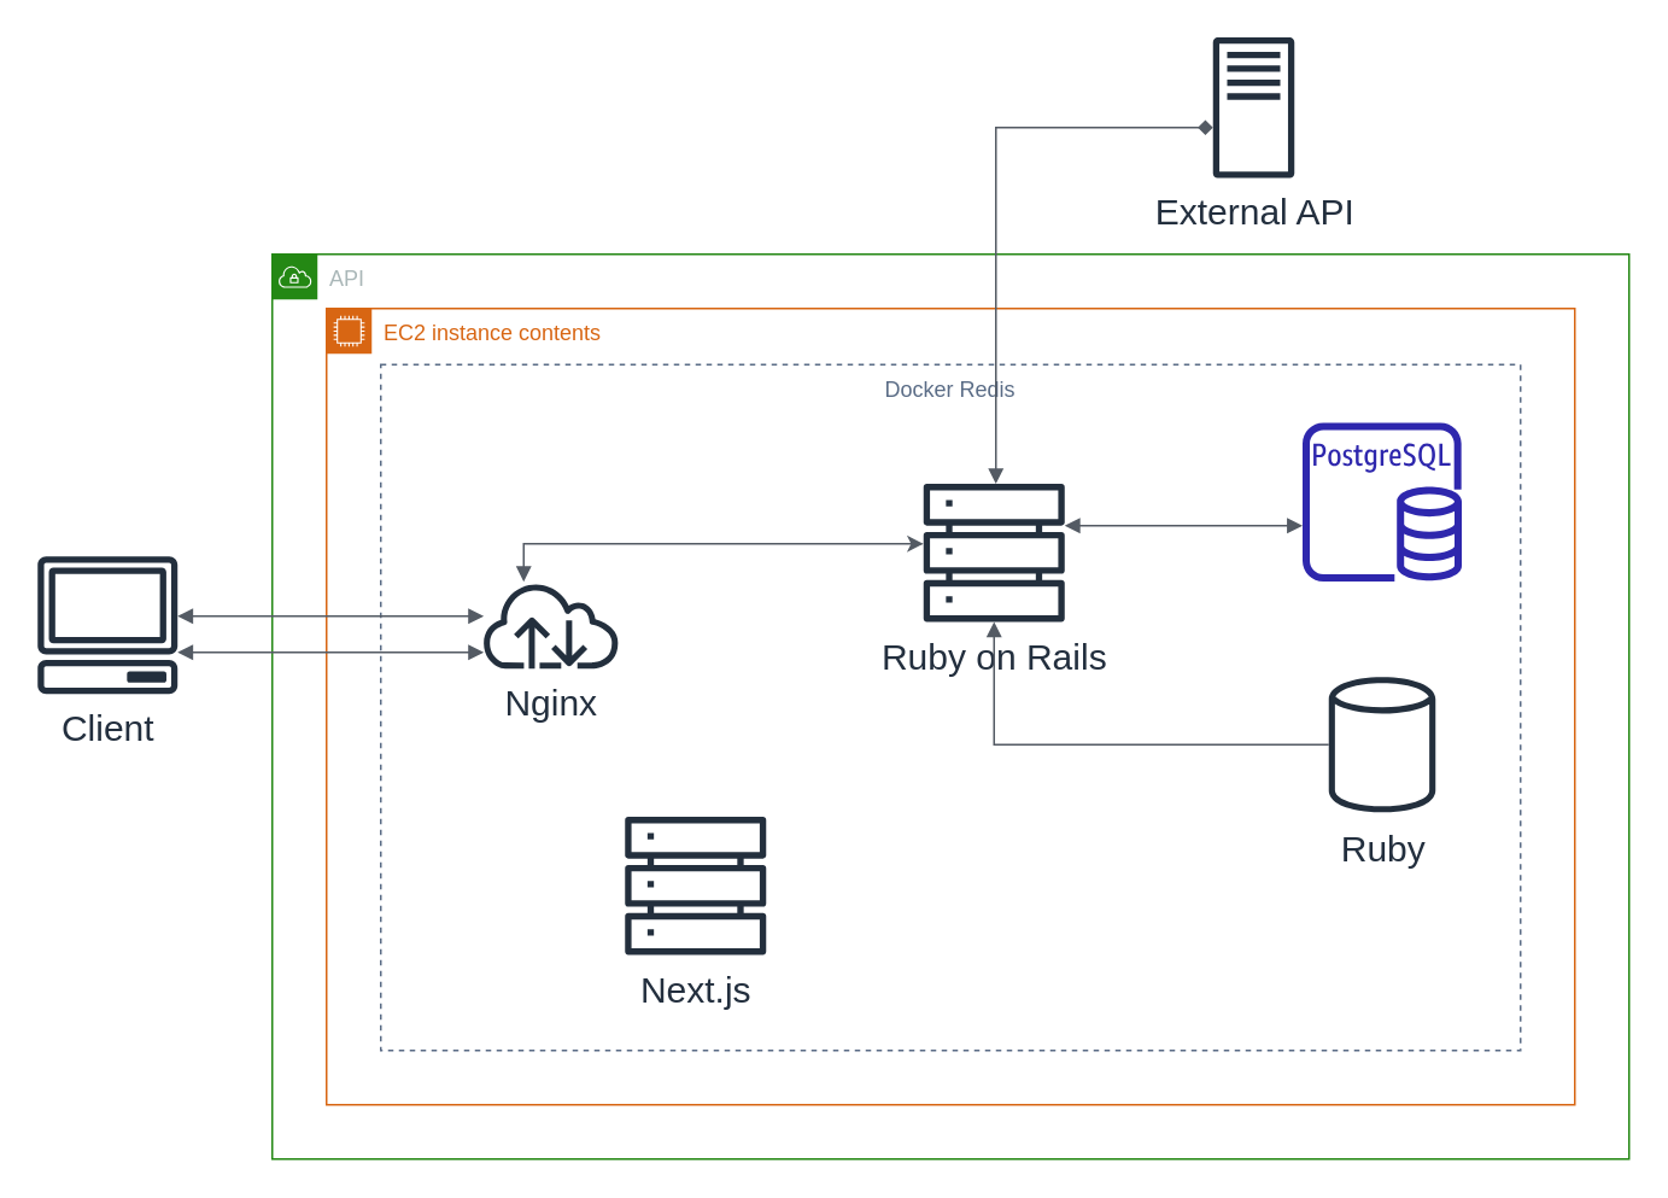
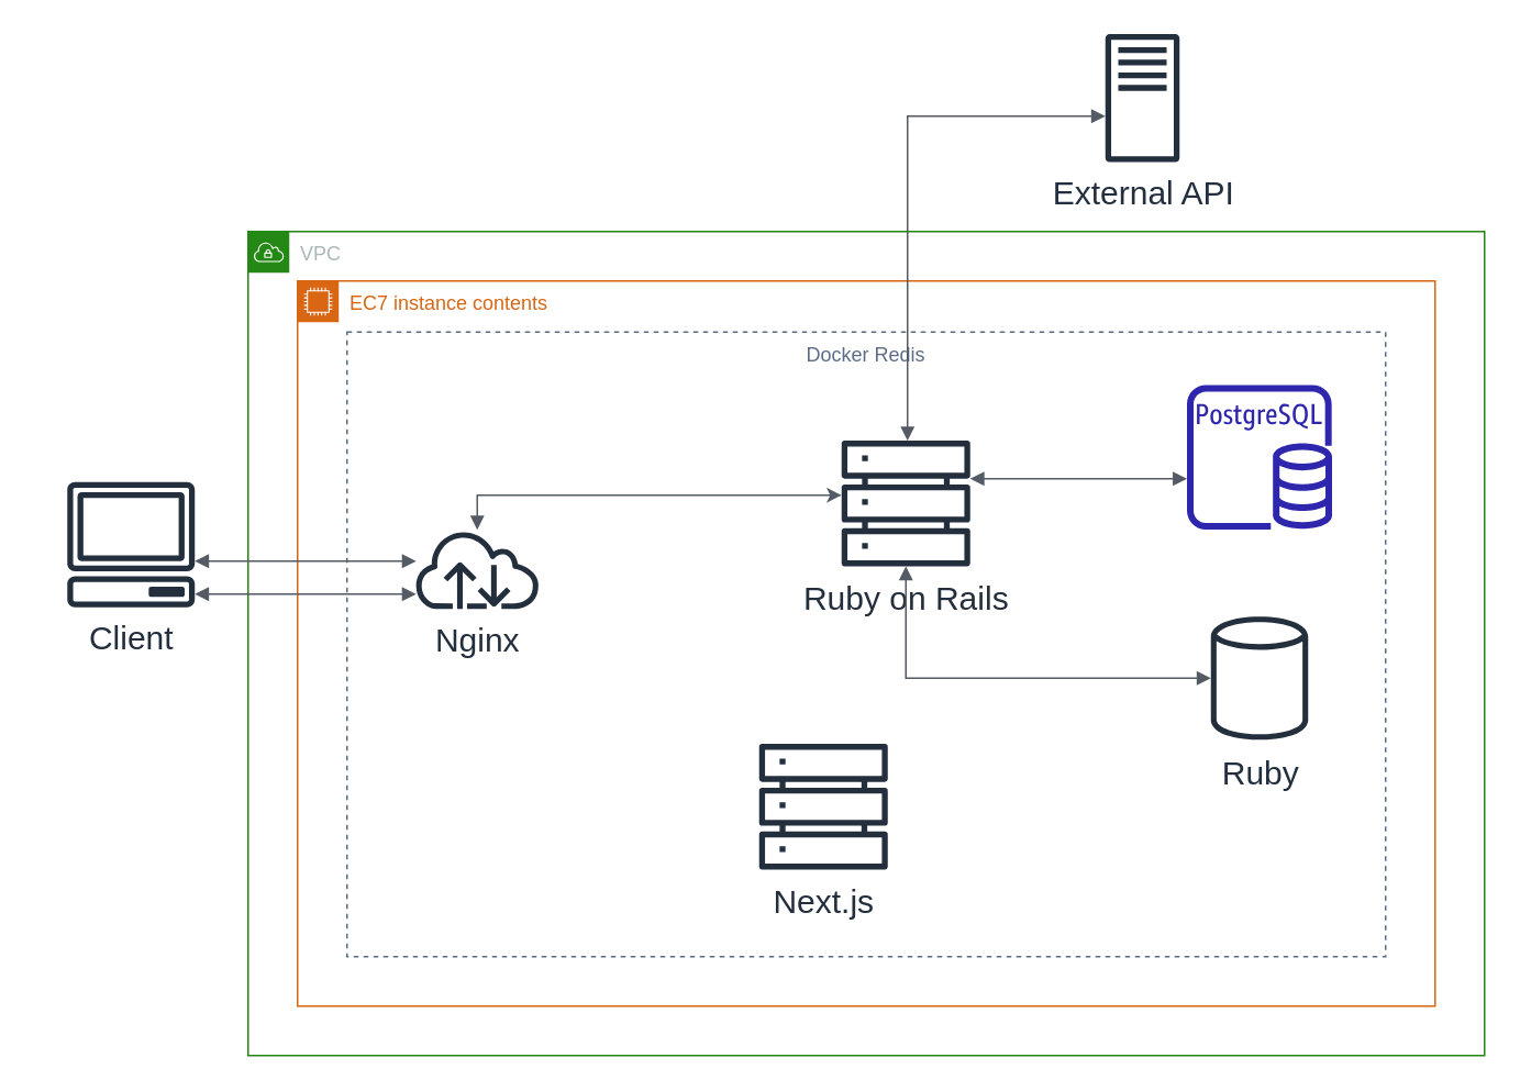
- <mxCell id="17" value="" style="edgeStyle=orthogonalEdgeStyle;html=1;endArrow=diamond;elbow=vertical;startArrow=block;startFill=1;endFill=1;strokeColor=#545B64;rounded=0;" parent="1" source="6" target="16" edge="1"><mxGeometry width="100" relative="1" as="geometry"><mxPoint x="630" y="160" as="sourcePoint" /><mxPoint x="520" y="10" as="targetPoint" /><Array as="points"><mxPoint x="550" y="70" /></Array></mxGeometry></mxCell>
+ <mxCell id="17" value="" style="edgeStyle=orthogonalEdgeStyle;html=1;endArrow=block;elbow=vertical;startArrow=block;startFill=1;endFill=1;strokeColor=#545B64;rounded=0;" parent="1" source="6" target="16" edge="1"><mxGeometry width="100" relative="1" as="geometry"><mxPoint x="630" y="160" as="sourcePoint" /><mxPoint x="520" y="10" as="targetPoint" /><Array as="points"><mxPoint x="550" y="70" /></Array></mxGeometry></mxCell>
- <mxCell id="2" value="API" style="points=[[0,0],[0.25,0],[0.5,0],[0.75,0],[1,0],[1,0.25],[1,0.5],[1,0.75],[1,1],[0.75,1],[0.5,1],[0.25,1],[0,1],[0,0.75],[0,0.5],[0,0.25]];outlineConnect=0;gradientColor=none;html=1;whiteSpace=wrap;fontSize=12;fontStyle=0;container=1;pointerEvents=0;collapsible=0;recursiveResize=0;shape=mxgraph.aws4.group;grIcon=mxgraph.aws4.group_vpc;strokeColor=#248814;fillColor=none;verticalAlign=top;align=left;spacingLeft=30;fontColor=#AAB7B8;dashed=0;" parent="1" vertex="1"><mxGeometry x="150" y="140" width="750" height="500" as="geometry" /></mxCell>
+ <mxCell id="2" value="VPC" style="points=[[0,0],[0.25,0],[0.5,0],[0.75,0],[1,0],[1,0.25],[1,0.5],[1,0.75],[1,1],[0.75,1],[0.5,1],[0.25,1],[0,1],[0,0.75],[0,0.5],[0,0.25]];outlineConnect=0;gradientColor=none;html=1;whiteSpace=wrap;fontSize=12;fontStyle=0;container=1;pointerEvents=0;collapsible=0;recursiveResize=0;shape=mxgraph.aws4.group;grIcon=mxgraph.aws4.group_vpc;strokeColor=#248814;fillColor=none;verticalAlign=top;align=left;spacingLeft=30;fontColor=#AAB7B8;dashed=0;" parent="1" vertex="1"><mxGeometry x="150" y="140" width="750" height="500" as="geometry" /></mxCell>
- <mxCell id="3" value="EC2 instance contents" style="points=[[0,0],[0.25,0],[0.5,0],[0.75,0],[1,0],[1,0.25],[1,0.5],[1,0.75],[1,1],[0.75,1],[0.5,1],[0.25,1],[0,1],[0,0.75],[0,0.5],[0,0.25]];outlineConnect=0;gradientColor=none;html=1;whiteSpace=wrap;fontSize=12;fontStyle=0;container=1;pointerEvents=0;collapsible=0;recursiveResize=0;shape=mxgraph.aws4.group;grIcon=mxgraph.aws4.group_ec2_instance_contents;strokeColor=#D86613;fillColor=none;verticalAlign=top;align=left;spacingLeft=30;fontColor=#D86613;dashed=0;" parent="2" vertex="1"><mxGeometry x="30" y="30" width="690" height="440" as="geometry" /></mxCell>
+ <mxCell id="3" value="EC7 instance contents" style="points=[[0,0],[0.25,0],[0.5,0],[0.75,0],[1,0],[1,0.25],[1,0.5],[1,0.75],[1,1],[0.75,1],[0.5,1],[0.25,1],[0,1],[0,0.75],[0,0.5],[0,0.25]];outlineConnect=0;gradientColor=none;html=1;whiteSpace=wrap;fontSize=12;fontStyle=0;container=1;pointerEvents=0;collapsible=0;recursiveResize=0;shape=mxgraph.aws4.group;grIcon=mxgraph.aws4.group_ec2_instance_contents;strokeColor=#D86613;fillColor=none;verticalAlign=top;align=left;spacingLeft=30;fontColor=#D86613;dashed=0;" parent="2" vertex="1"><mxGeometry x="30" y="30" width="690" height="440" as="geometry" /></mxCell>
- <mxCell id="14" value="&lt;font style=&quot;font-size: 20px;&quot;&gt;Client&lt;/font&gt;" style="sketch=0;outlineConnect=0;fontColor=#232F3E;gradientColor=none;fillColor=#232F3D;strokeColor=none;dashed=0;verticalLabelPosition=bottom;verticalAlign=top;align=center;html=1;fontSize=20;fontStyle=0;aspect=fixed;pointerEvents=1;shape=mxgraph.aws4.client;" parent="1" vertex="1"><mxGeometry x="20" y="307" width="78" height="76" as="geometry" /></mxCell>
+ <mxCell id="14" value="&lt;font style=&quot;font-size: 20px;&quot;&gt;Client&lt;/font&gt;" style="sketch=0;outlineConnect=0;fontColor=#232F3E;gradientColor=none;fillColor=#232F3D;strokeColor=none;dashed=0;verticalLabelPosition=bottom;verticalAlign=top;align=center;html=1;fontSize=20;fontStyle=0;aspect=fixed;pointerEvents=1;shape=mxgraph.aws4.client;" parent="1" vertex="1"><mxGeometry x="40" y="292" width="78" height="76" as="geometry" /></mxCell>
- <mxCell id="11" value="Nginx&lt;br style=&quot;font-size: 20px;&quot;&gt;" style="sketch=0;outlineConnect=0;fontColor=#232F3E;gradientColor=none;fillColor=#232F3D;strokeColor=none;dashed=0;verticalLabelPosition=bottom;verticalAlign=top;align=center;html=1;fontSize=20;fontStyle=0;aspect=fixed;pointerEvents=1;shape=mxgraph.aws4.internet;" parent="3" vertex="1"><mxGeometry x="85" y="151" width="78" height="48" as="geometry" /></mxCell>
+ <mxCell id="11" value="Nginx&lt;br style=&quot;font-size: 20px;&quot;&gt;" style="sketch=0;outlineConnect=0;fontColor=#232F3E;gradientColor=none;fillColor=#232F3D;strokeColor=none;dashed=0;verticalLabelPosition=bottom;verticalAlign=top;align=center;html=1;fontSize=20;fontStyle=0;aspect=fixed;pointerEvents=1;shape=mxgraph.aws4.internet;" parent="3" vertex="1"><mxGeometry x="70" y="151" width="78" height="48" as="geometry" /></mxCell>
- <mxCell id="10" value="" style="edgeStyle=orthogonalEdgeStyle;html=1;endArrow=none;elbow=vertical;startArrow=block;startFill=1;endFill=1;strokeColor=#545B64;rounded=0;" parent="3" source="6" target="8" edge="1"><mxGeometry width="100" relative="1" as="geometry"><mxPoint x="230" y="141" as="sourcePoint" /><mxPoint x="330" y="141" as="targetPoint" /><Array as="points"><mxPoint x="569" y="241" /></Array></mxGeometry></mxCell>
+ <mxCell id="10" value="" style="edgeStyle=orthogonalEdgeStyle;html=1;endArrow=block;elbow=vertical;startArrow=block;startFill=1;endFill=1;strokeColor=#545B64;rounded=0;" parent="3" source="6" target="8" edge="1"><mxGeometry width="100" relative="1" as="geometry"><mxPoint x="230" y="141" as="sourcePoint" /><mxPoint x="330" y="141" as="targetPoint" /><Array as="points"><mxPoint x="569" y="241" /></Array></mxGeometry></mxCell>
- <mxCell id="7" value="Next.js" style="sketch=0;outlineConnect=0;fontColor=#232F3E;gradientColor=none;fillColor=#232F3D;strokeColor=none;dashed=0;verticalLabelPosition=bottom;verticalAlign=top;align=center;html=1;fontSize=20;fontStyle=0;aspect=fixed;pointerEvents=1;shape=mxgraph.aws4.servers;" parent="3" vertex="1"><mxGeometry x="165" y="280" width="78" height="78" as="geometry" /></mxCell>
+ <mxCell id="7" value="Next.js" style="sketch=0;outlineConnect=0;fontColor=#232F3E;gradientColor=none;fillColor=#232F3D;strokeColor=none;dashed=0;verticalLabelPosition=bottom;verticalAlign=top;align=center;html=1;fontSize=20;fontStyle=0;aspect=fixed;pointerEvents=1;shape=mxgraph.aws4.servers;" parent="3" vertex="1"><mxGeometry x="280" y="280" width="78" height="78" as="geometry" /></mxCell>
